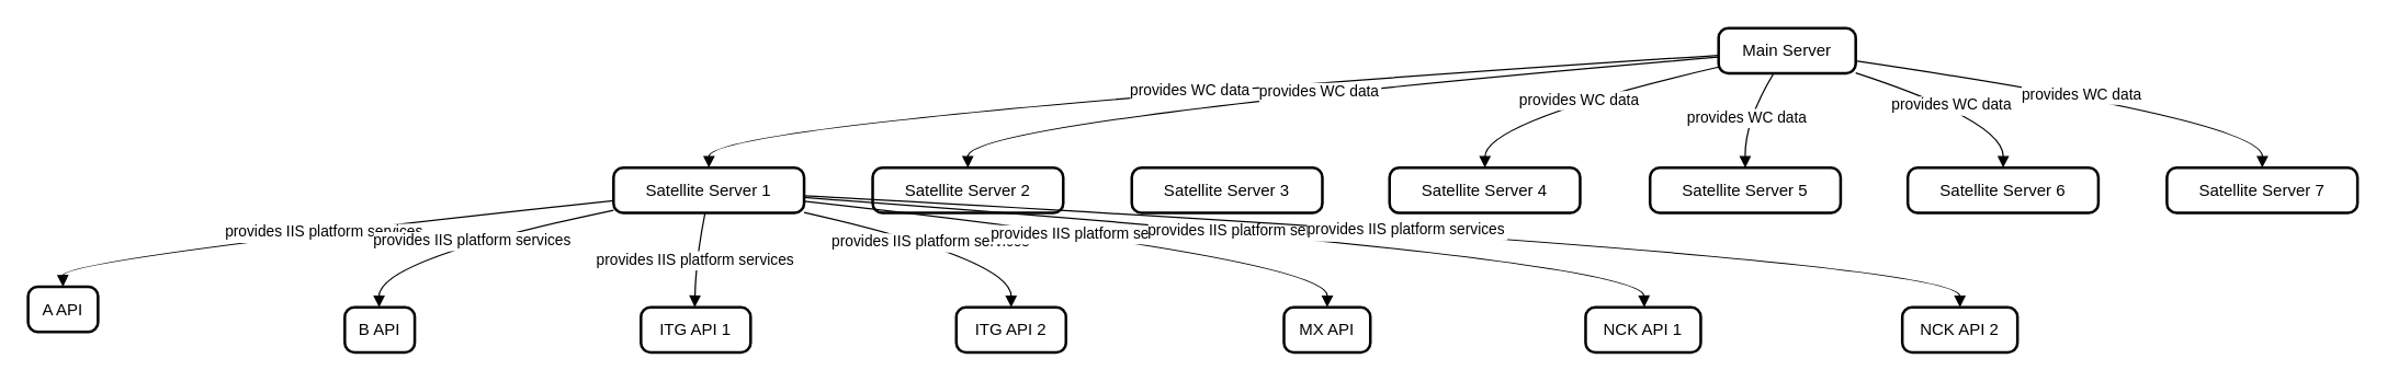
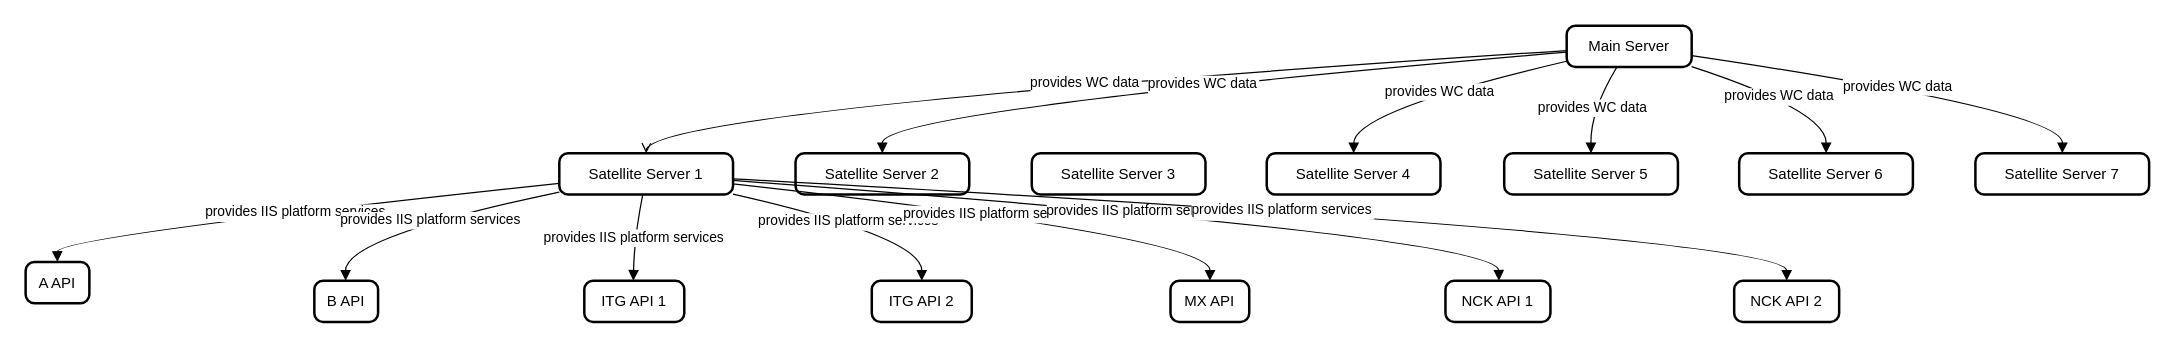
- <mxCell id="17" value="provides WC data" style="curved=1;startArrow=none;endArrow=block;exitX=0;exitY=0.6;entryX=0.5;entryY=-0.01;" edge="1" parent="1" source="2" target="3"><mxGeometry relative="1" as="geometry"><Array as="points"><mxPoint x="517" y="88" /></Array></mxGeometry></mxCell>
+ <mxCell id="17" value="provides WC data" style="curved=1;startArrow=none;endArrow=open;exitX=0;exitY=0.6;entryX=0.5;entryY=-0.01;" edge="1" parent="1" source="2" target="3"><mxGeometry relative="1" as="geometry"><Array as="points"><mxPoint x="517" y="88" /></Array></mxGeometry></mxCell>
